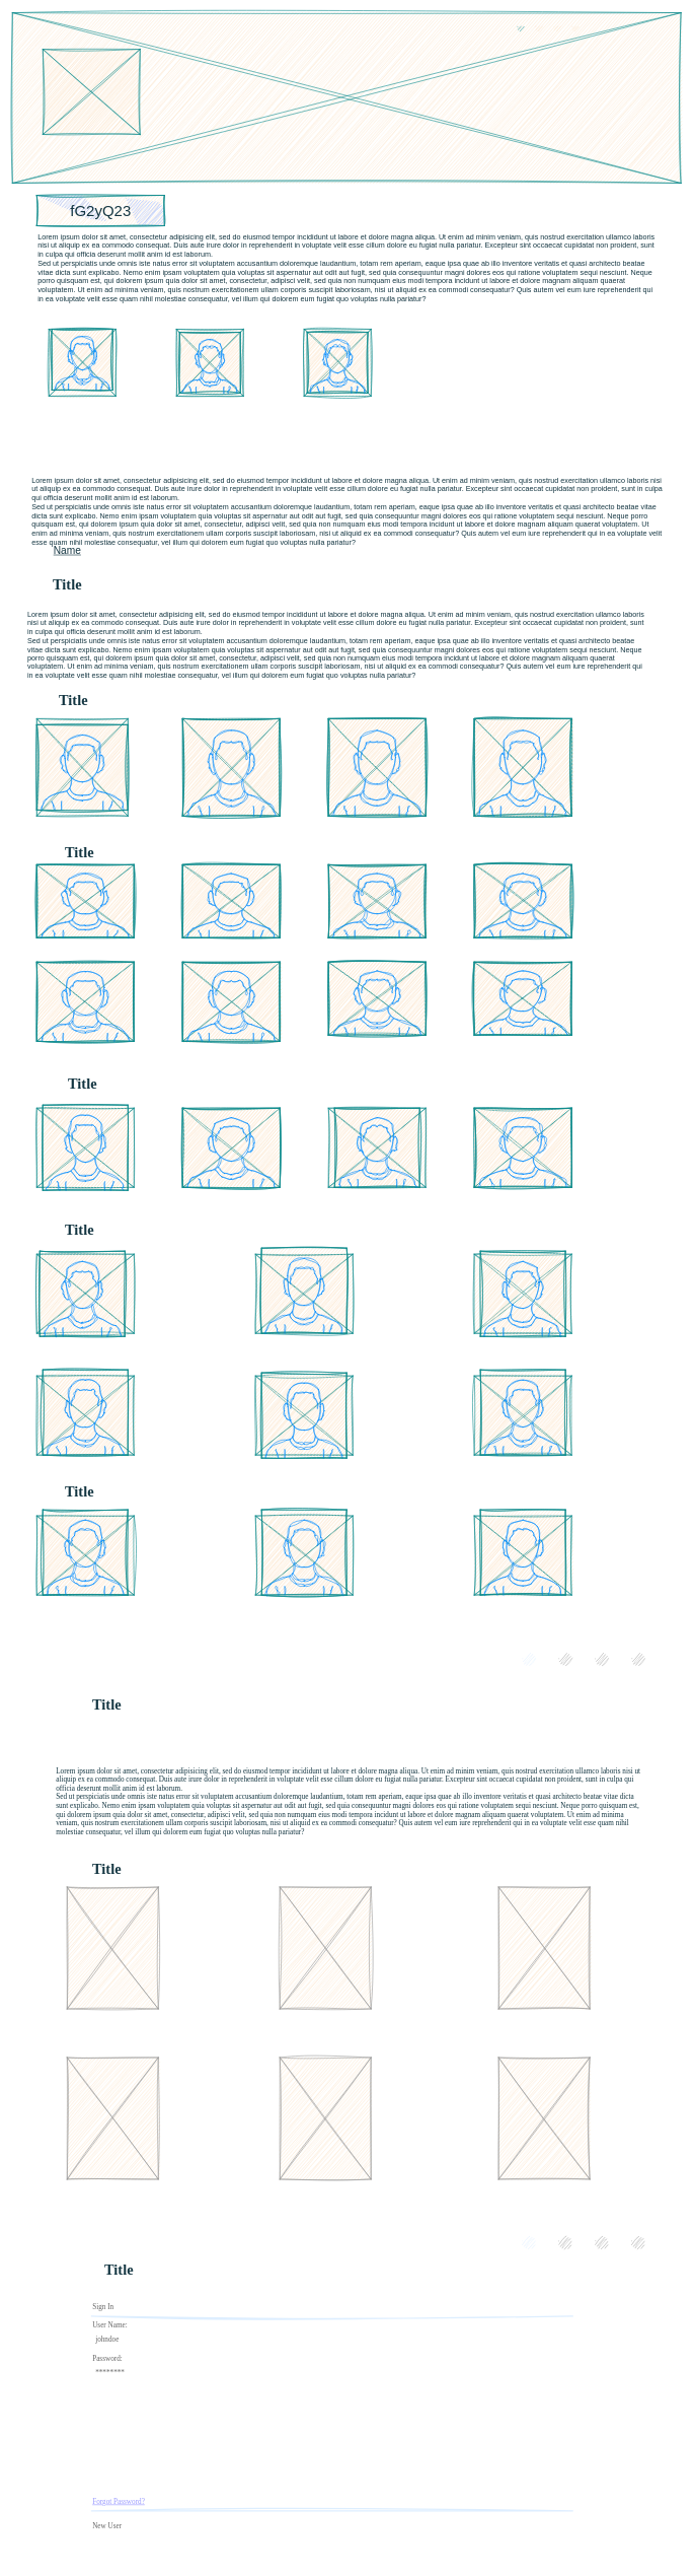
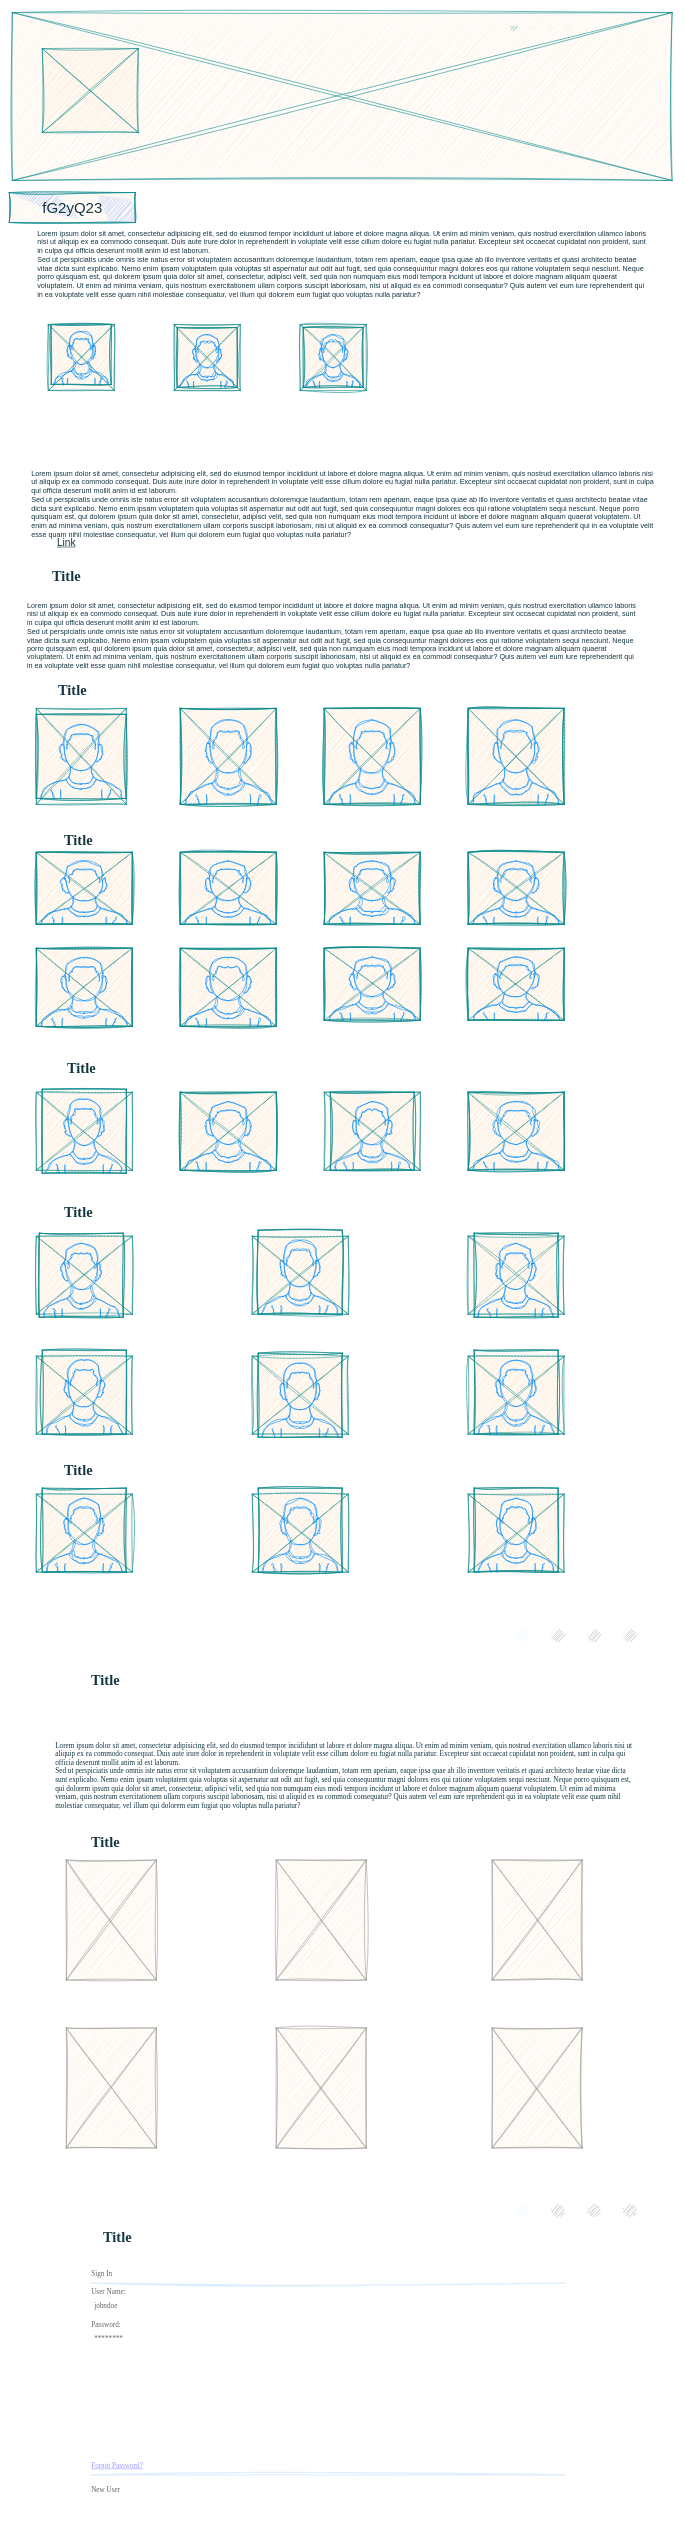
- <mxCell id="6" value="fG2yQ23" style="strokeWidth=1;shadow=0;dashed=0;align=center;html=1;shape=mxgraph.mockup.text.captcha;fontSize=25;mainText=;sketch=1;curveFitting=1;jiggle=2;labelBackgroundColor=none;fillColor=#FAE5C7;strokeColor=#0F8B8D;fontColor=#143642;" vertex="1" parent="1"><mxGeometry x="60" y="320" width="210" height="50" as="geometry" /></mxCell>
+ <mxCell id="6" value="fG2yQ23" style="strokeWidth=1;shadow=0;dashed=0;align=center;html=1;shape=mxgraph.mockup.text.captcha;fontSize=25;mainText=;sketch=1;curveFitting=1;jiggle=2;labelBackgroundColor=none;fillColor=#FAE5C7;strokeColor=#0F8B8D;fontColor=#143642;" vertex="1" parent="1"><mxGeometry x="15" y="320" width="210" height="50" as="geometry" /></mxCell>
- <mxCell id="10" value="Name" style="shape=rectangle;strokeColor=none;fillColor=none;linkText=;fontSize=17;fontStyle=4;html=1;align=center;sketch=1;curveFitting=1;jiggle=2;labelBackgroundColor=none;fontColor=#143642;" vertex="1" parent="1"><mxGeometry x="30" y="890" width="160" height="30" as="geometry" /></mxCell>
+ <mxCell id="10" value="Link" style="shape=rectangle;strokeColor=none;fillColor=none;linkText=;fontSize=17;fontStyle=4;html=1;align=center;sketch=1;curveFitting=1;jiggle=2;labelBackgroundColor=none;fontColor=#143642;" vertex="1" parent="1"><mxGeometry x="30" y="890" width="160" height="30" as="geometry" /></mxCell>
